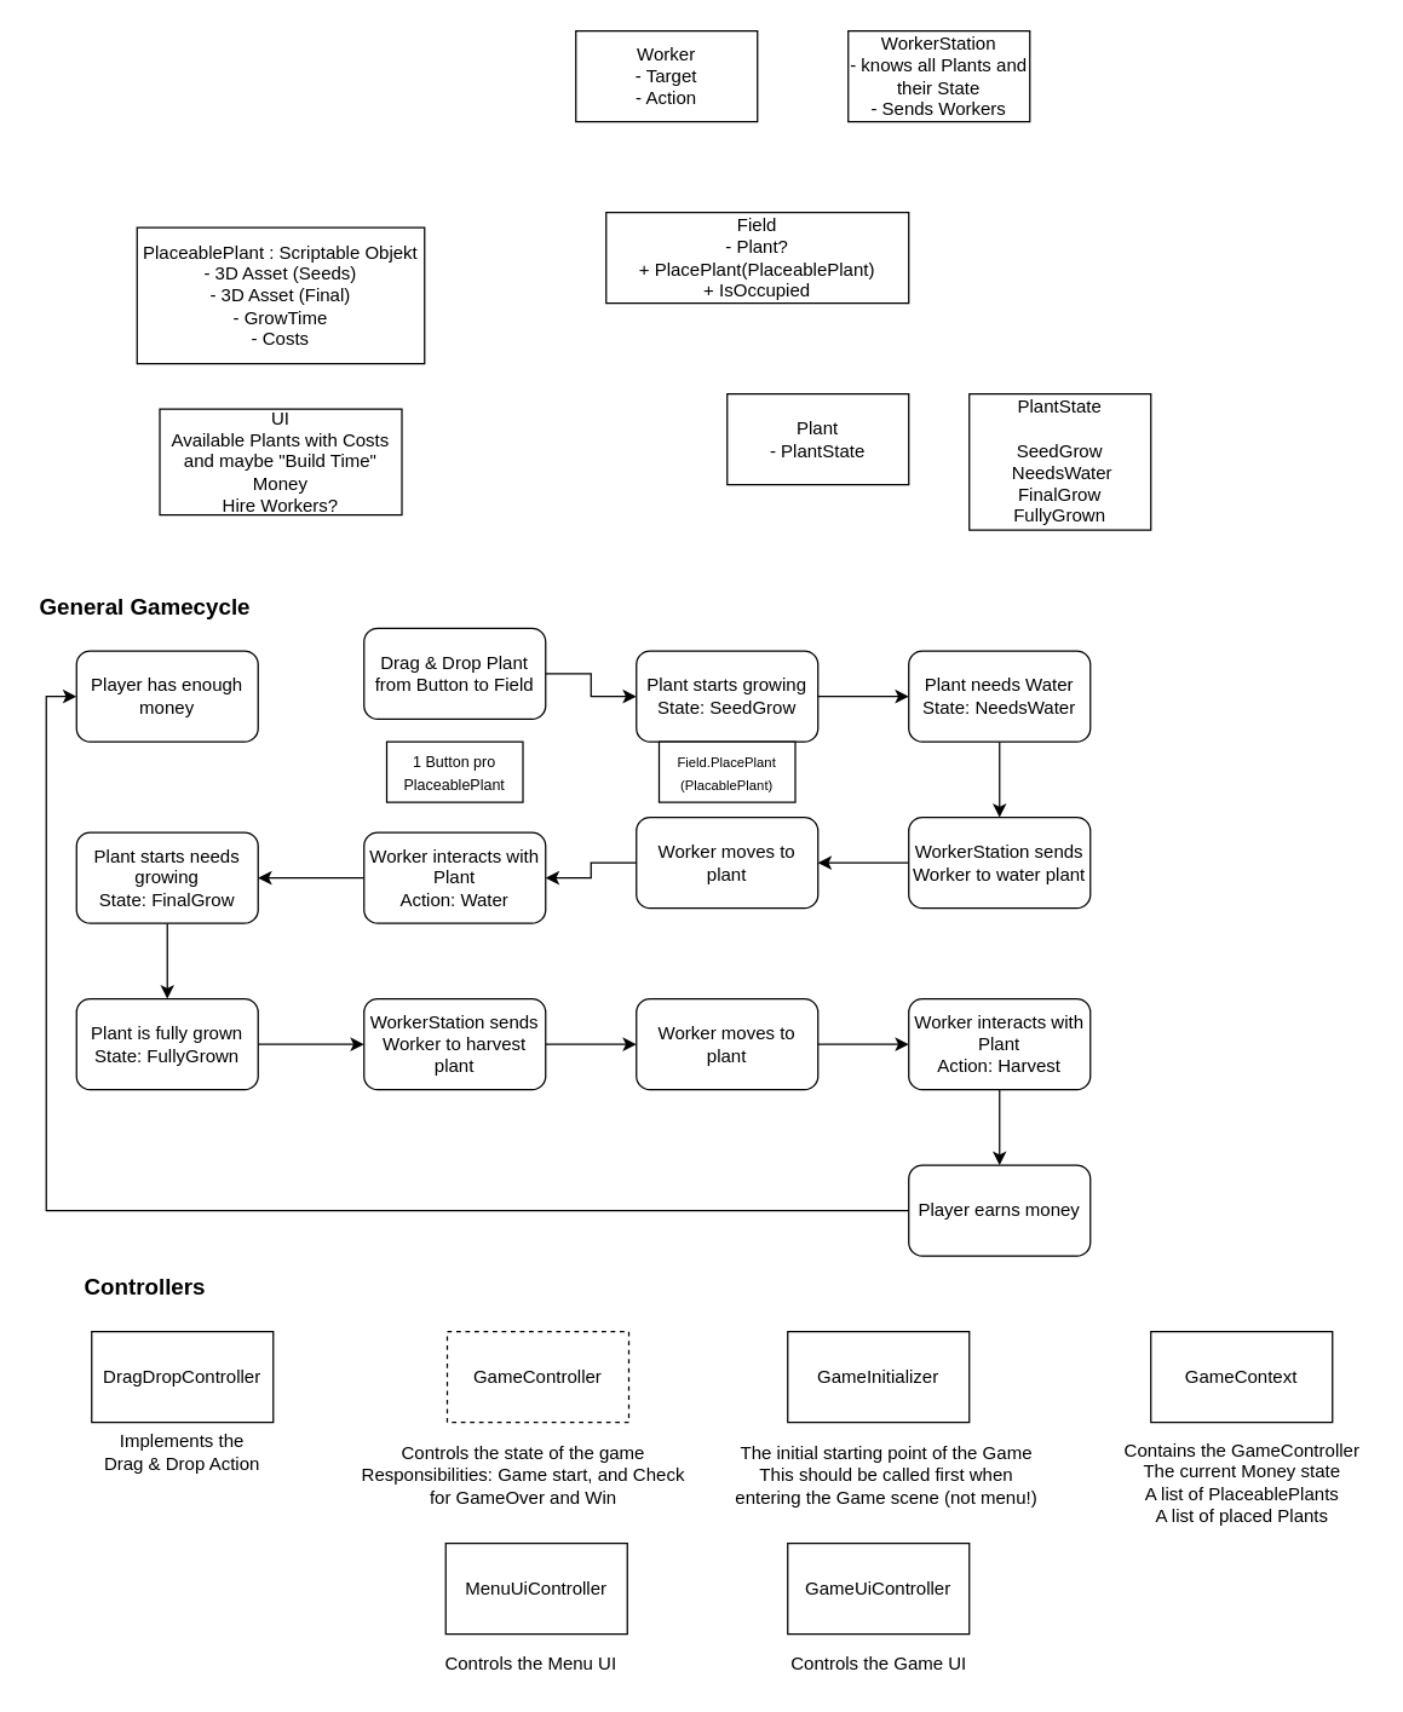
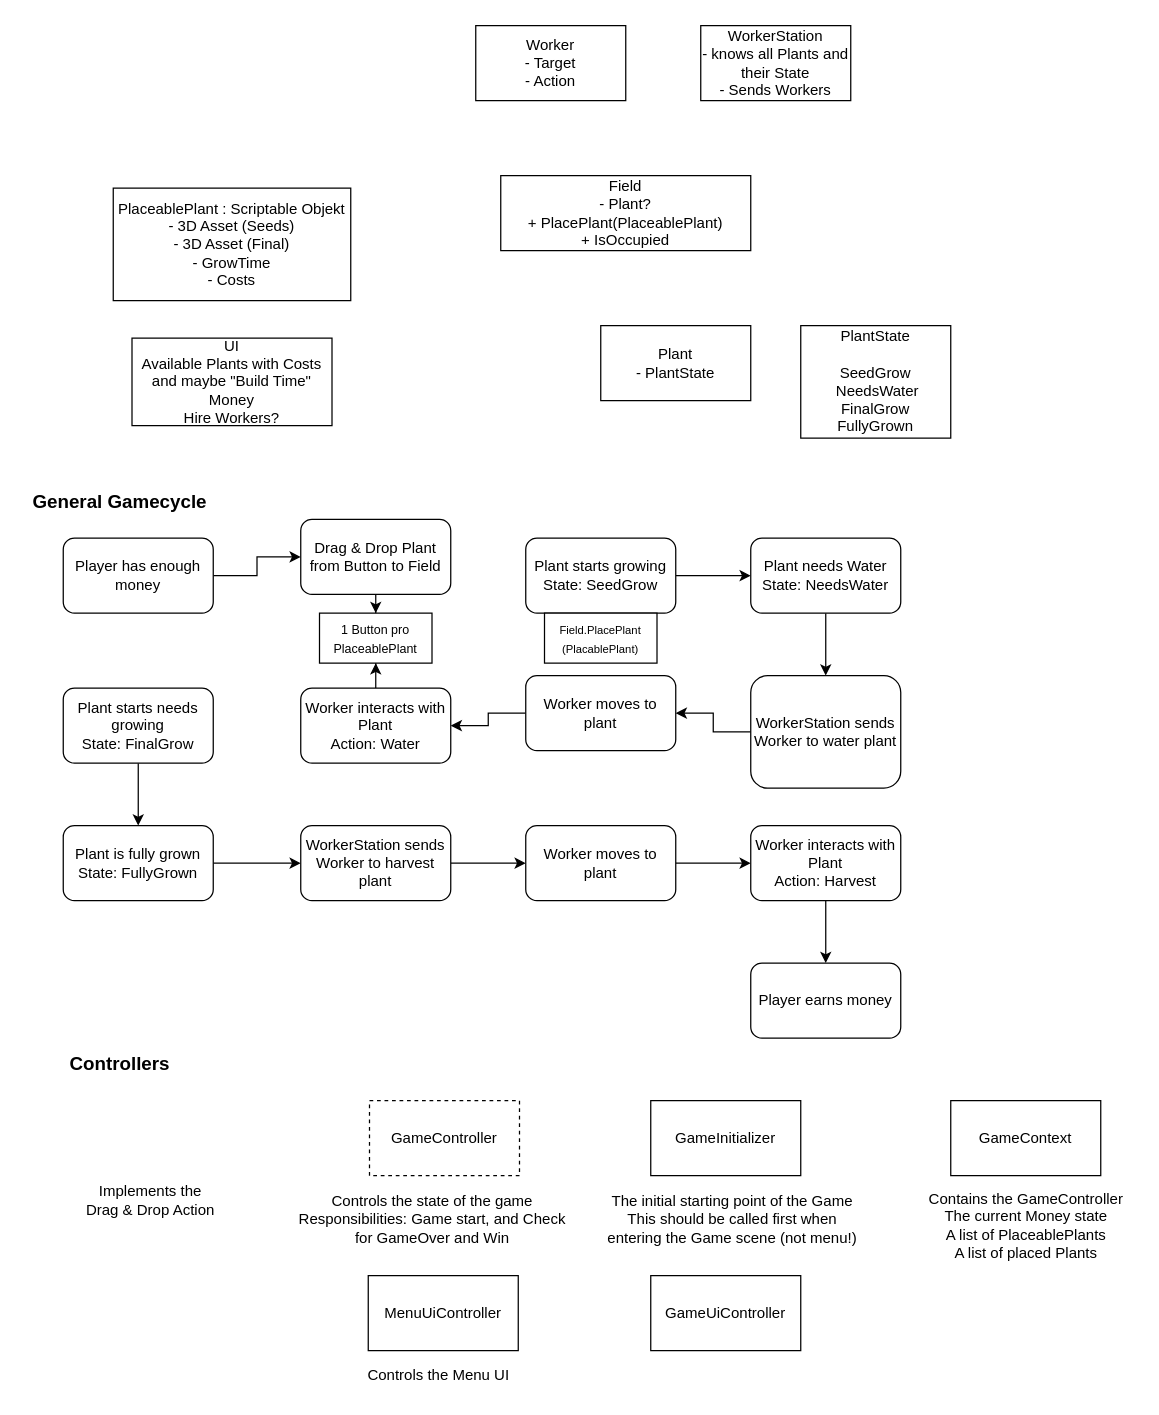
- <mxCell id="11" style="edgeStyle=orthogonalEdgeStyle;rounded=0;orthogonalLoop=1;jettySize=auto;html=1;entryX=0;entryY=0.5;entryDx=0;entryDy=0;" parent="1" source="12" target="14" edge="1"><mxGeometry relative="1" as="geometry" /></mxCell>
+ <mxCell id="11" style="edgeStyle=orthogonalEdgeStyle;rounded=0;orthogonalLoop=1;jettySize=auto;html=1;" parent="1" source="12" target="16" edge="1"><mxGeometry relative="1" as="geometry" /></mxCell>
+ <mxCell id="9" style="edgeStyle=orthogonalEdgeStyle;rounded=0;orthogonalLoop=1;jettySize=auto;html=1;" parent="1" source="10" target="12" edge="1"><mxGeometry relative="1" as="geometry" /></mxCell>
- <mxCell id="20" value="WorkerStation sends Worker to water plant" style="rounded=1;whiteSpace=wrap;html=1;" parent="1" vertex="1"><mxGeometry x="600" y="540" width="120" height="60" as="geometry" /></mxCell>
+ <mxCell id="20" value="WorkerStation sends Worker to water plant" style="rounded=1;whiteSpace=wrap;html=1;" parent="1" vertex="1"><mxGeometry x="600" y="540" width="120" height="90" as="geometry" /></mxCell>
- <mxCell id="23" style="edgeStyle=orthogonalEdgeStyle;rounded=0;orthogonalLoop=1;jettySize=auto;html=1;" parent="1" source="24" target="26" edge="1"><mxGeometry relative="1" as="geometry" /></mxCell>
+ <mxCell id="23" style="edgeStyle=orthogonalEdgeStyle;rounded=0;orthogonalLoop=1;jettySize=auto;html=1;" parent="1" source="24" target="16" edge="1"><mxGeometry relative="1" as="geometry" /></mxCell>
- <mxCell id="36" style="edgeStyle=orthogonalEdgeStyle;rounded=0;orthogonalLoop=1;jettySize=auto;html=1;" parent="1" source="37" target="10" edge="1"><mxGeometry relative="1" as="geometry"><Array as="points"><mxPoint x="30" y="800" /><mxPoint x="30" y="460" /></Array></mxGeometry></mxCell>
- <mxCell id="39" value="DragDropController" style="rounded=0;whiteSpace=wrap;html=1;" parent="1" vertex="1"><mxGeometry x="60" y="880" width="120" height="60" as="geometry" /></mxCell>
- <mxCell id="50" value="Controls the Game UI" style="text;html=1;align=center;verticalAlign=middle;resizable=0;points=[];autosize=1;" parent="1" vertex="1"><mxGeometry x="515" y="1090" width="130" height="20" as="geometry" /></mxCell>
